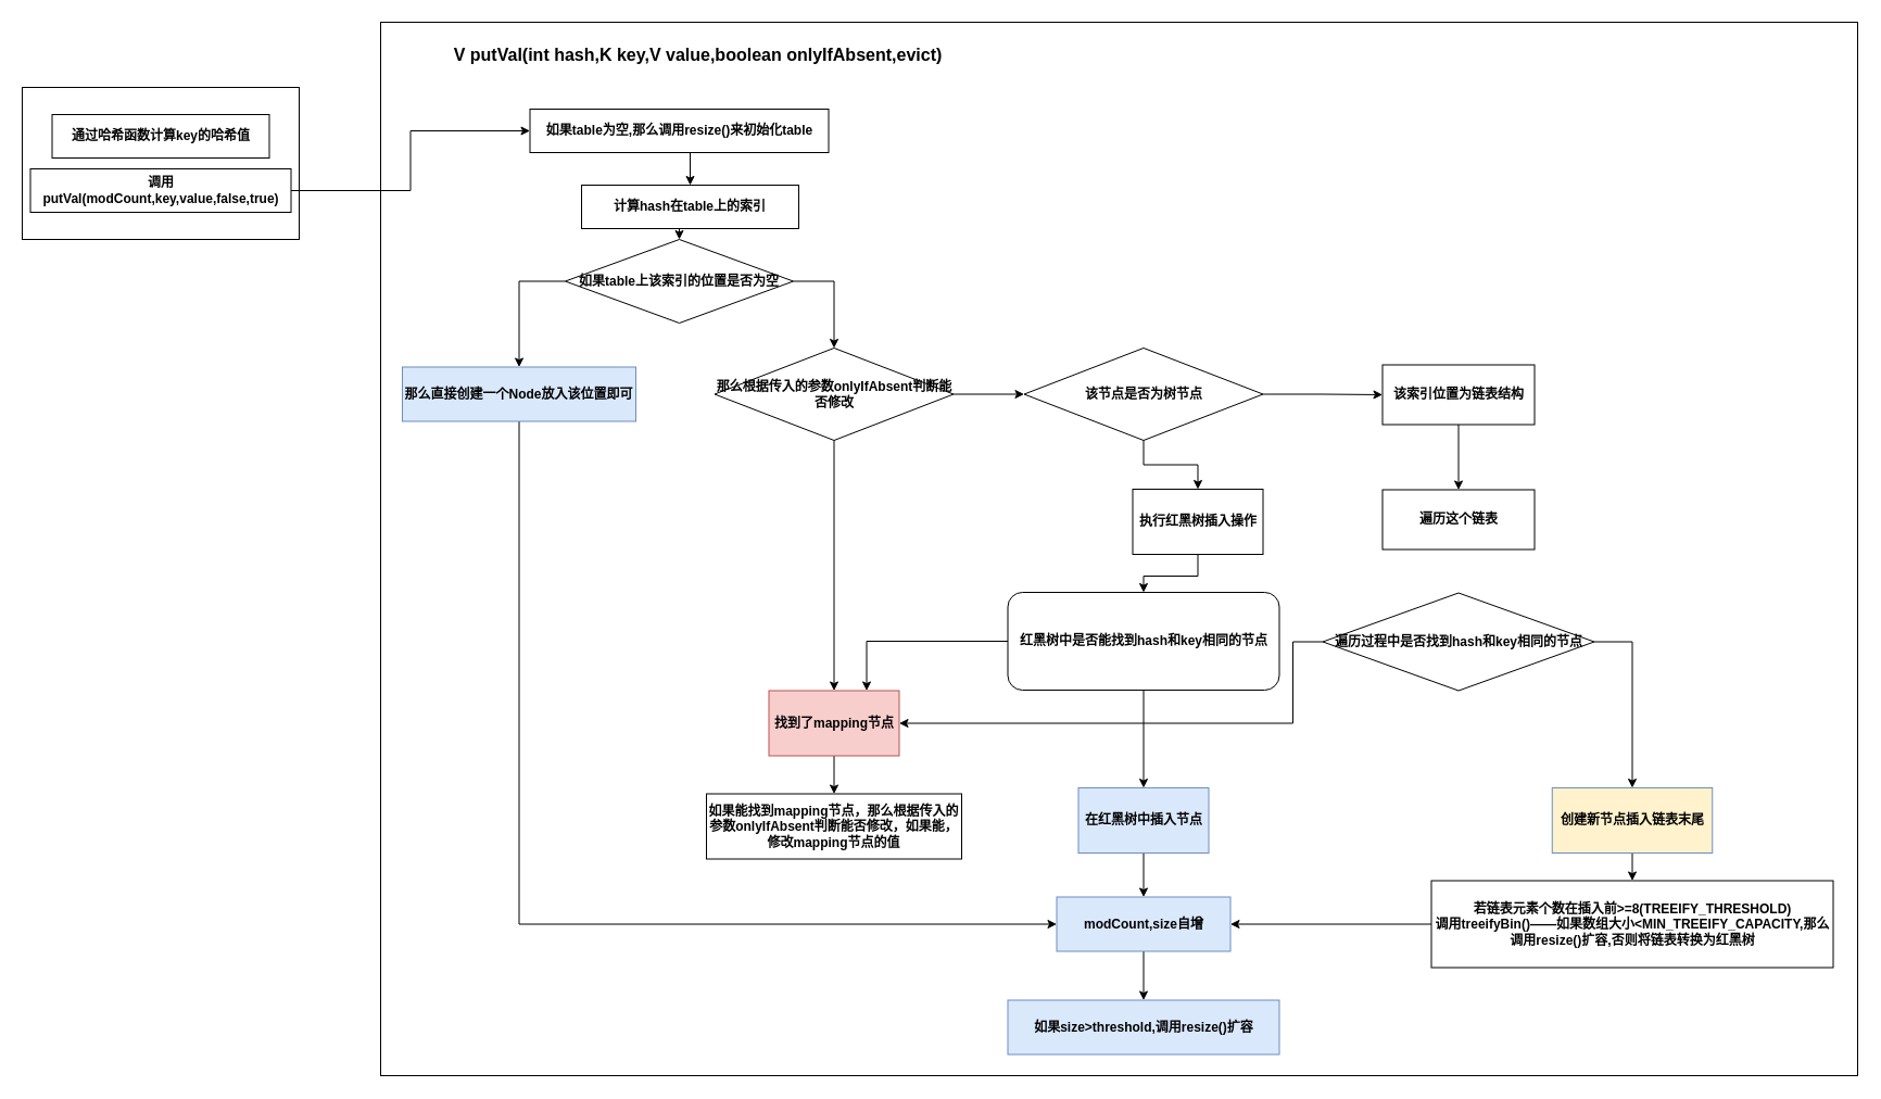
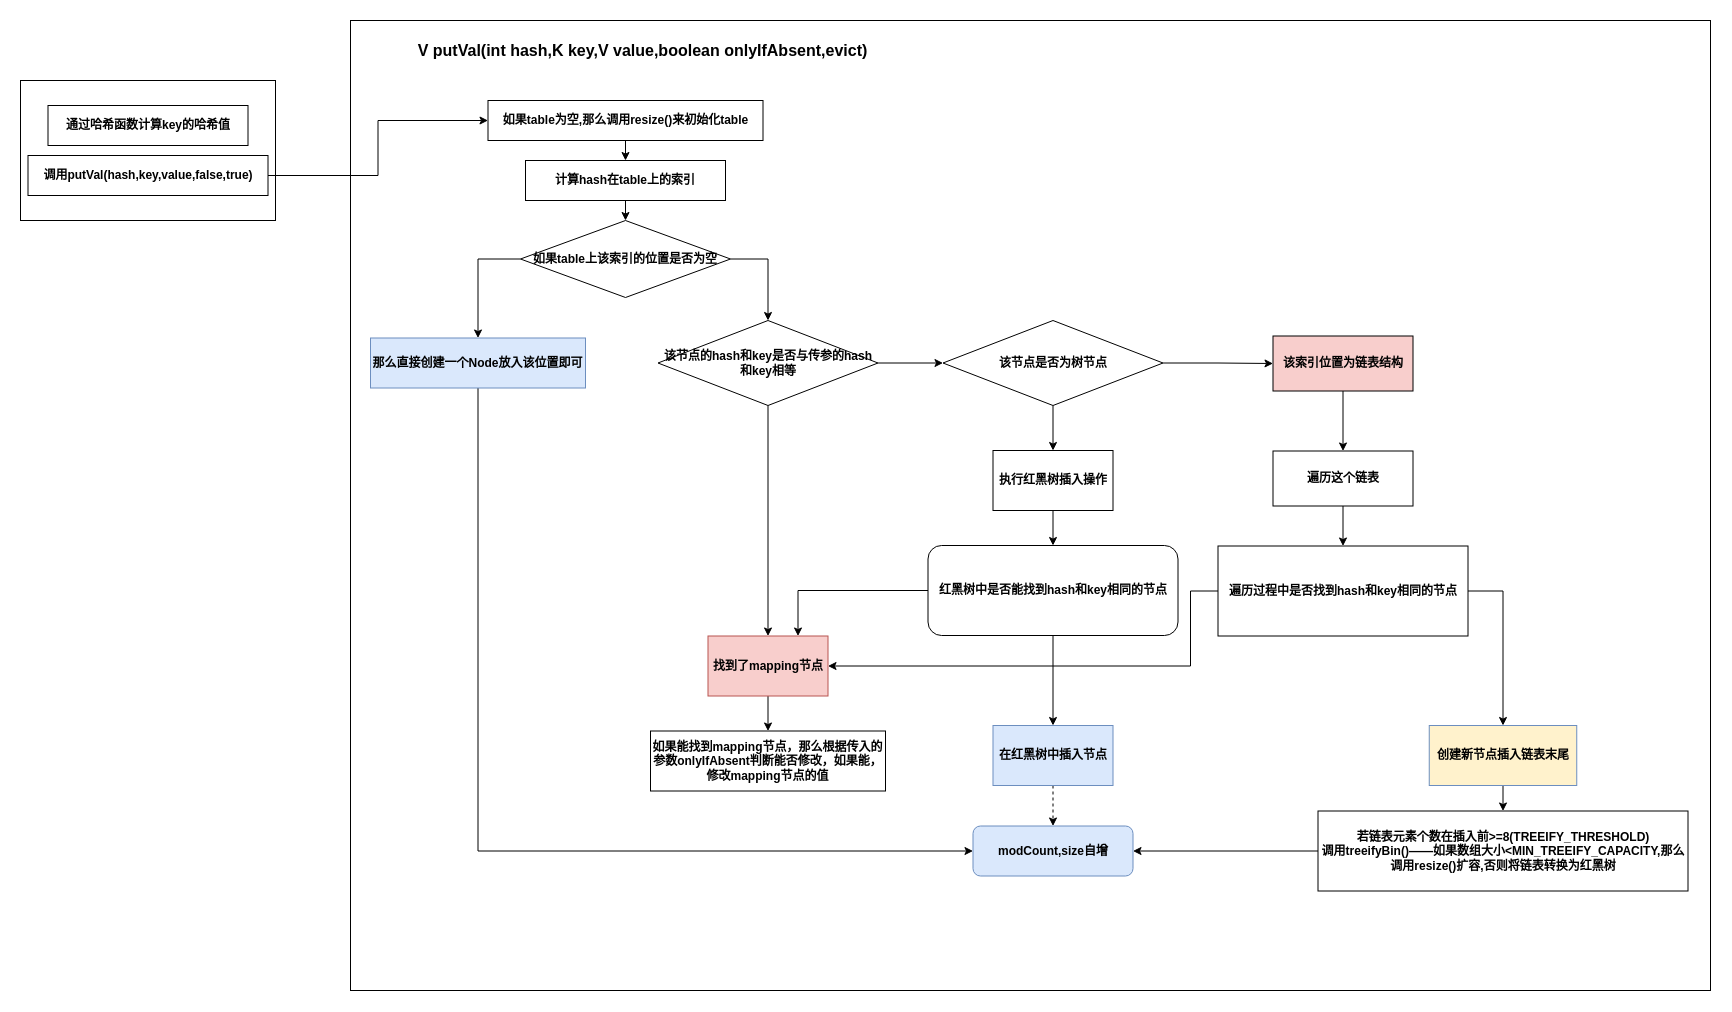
- <mxCell id="6" value="&lt;b&gt;调用putVal(modCount,key,value,false,true)&lt;/b&gt;" style="rounded=0;whiteSpace=wrap;html=1;" vertex="1" parent="1"><mxGeometry x="27.5" y="155" width="240" height="40" as="geometry" /></mxCell>
+ <mxCell id="6" value="&lt;b&gt;调用putVal(hash,key,value,false,true)&lt;/b&gt;" style="rounded=0;whiteSpace=wrap;html=1;" vertex="1" parent="1"><mxGeometry x="27.5" y="155" width="240" height="40" as="geometry" /></mxCell>
- <mxCell id="11" value="&lt;b&gt;计算hash在table上的索引&lt;/b&gt;" style="rounded=0;whiteSpace=wrap;html=1;" vertex="1" parent="1"><mxGeometry x="535" y="170" width="200" height="40" as="geometry" /></mxCell>
+ <mxCell id="11" value="&lt;b&gt;计算hash在table上的索引&lt;/b&gt;" style="rounded=0;whiteSpace=wrap;html=1;" vertex="1" parent="1"><mxGeometry x="525" y="160" width="200" height="40" as="geometry" /></mxCell>
- <mxCell id="19" value="&lt;b&gt;那么根据传入的参数onlyIfAbsent判断能否修改&lt;/b&gt;" style="rhombus;whiteSpace=wrap;html=1;" vertex="1" parent="1"><mxGeometry x="657.5" y="320" width="220" height="85" as="geometry" /></mxCell>
+ <mxCell id="19" value="&lt;b&gt;该节点的hash和key是否与传参的hash和key相等&lt;/b&gt;" style="rhombus;whiteSpace=wrap;html=1;" vertex="1" parent="1"><mxGeometry x="657.5" y="320" width="220" height="85" as="geometry" /></mxCell>
- <mxCell id="26" value="&lt;b&gt;该索引位置为链表结构&lt;/b&gt;" style="rounded=0;whiteSpace=wrap;html=1;" vertex="1" parent="1"><mxGeometry x="1272.5" y="335.5" width="140" height="55" as="geometry" /></mxCell>
+ <mxCell id="26" value="&lt;b&gt;该索引位置为链表结构&lt;/b&gt;" style="rounded=0;whiteSpace=wrap;html=1;fillColor=#f8cecc;" vertex="1" parent="1"><mxGeometry x="1272.5" y="335.5" width="140" height="55" as="geometry" /></mxCell>
- <mxCell id="34" value="&lt;b&gt;执行红黑树插入操作&lt;/b&gt;" style="rounded=0;whiteSpace=wrap;html=1;" vertex="1" parent="1"><mxGeometry x="1042.5" y="450" width="120" height="60" as="geometry" /></mxCell>
+ <mxCell id="34" value="&lt;b&gt;执行红黑树插入操作&lt;/b&gt;" style="rounded=0;whiteSpace=wrap;html=1;" vertex="1" parent="1"><mxGeometry x="992.5" y="450" width="120" height="60" as="geometry" /></mxCell>
+ <mxCell id="27" style="edgeStyle=orthogonalEdgeStyle;rounded=0;orthogonalLoop=1;jettySize=auto;html=1;exitX=0.5;exitY=1;exitDx=0;exitDy=0;entryX=0.5;entryY=0;entryDx=0;entryDy=0;" edge="1" parent="1" source="28" target="30"><mxGeometry relative="1" as="geometry" /></mxCell>
- <mxCell id="30" value="&lt;b&gt;遍历过程中是否找到hash和key相同的节点&lt;/b&gt;" style="rhombus;whiteSpace=wrap;html=1;" vertex="1" parent="1"><mxGeometry x="1217.5" y="545.5" width="250" height="90" as="geometry" /></mxCell>
+ <mxCell id="30" value="&lt;b&gt;遍历过程中是否找到hash和key相同的节点&lt;/b&gt;" style="whiteSpace=wrap;html=1;rounded=0;" vertex="1" parent="1"><mxGeometry x="1217.5" y="545.5" width="250" height="90" as="geometry" /></mxCell>
- <mxCell id="41" style="edgeStyle=orthogonalEdgeStyle;rounded=0;orthogonalLoop=1;jettySize=auto;html=1;exitX=0.5;exitY=1;exitDx=0;exitDy=0;entryX=0.5;entryY=0;entryDx=0;entryDy=0;" edge="1" parent="1" source="42" target="44"><mxGeometry relative="1" as="geometry" /></mxCell>
+ <mxCell id="41" style="edgeStyle=orthogonalEdgeStyle;rounded=0;orthogonalLoop=1;jettySize=auto;html=1;exitX=0.5;exitY=1;exitDx=0;exitDy=0;entryX=0.5;entryY=0;entryDx=0;entryDy=0;dashed=1;" edge="1" parent="1" source="42" target="44"><mxGeometry relative="1" as="geometry" /></mxCell>
- <mxCell id="44" value="&lt;b&gt;modCount,size自增&lt;/b&gt;" style="rounded=0;whiteSpace=wrap;html=1;fillColor=#dae8fc;strokeColor=#6c8ebf;" vertex="1" parent="1"><mxGeometry x="972.5" y="825.5" width="160" height="50" as="geometry" /></mxCell>
+ <mxCell id="44" value="&lt;b&gt;modCount,size自增&lt;/b&gt;" style="whiteSpace=wrap;html=1;fillColor=#dae8fc;strokeColor=#6c8ebf;rounded=1;" vertex="1" parent="1"><mxGeometry x="972.5" y="825.5" width="160" height="50" as="geometry" /></mxCell>
- <mxCell id="43" style="edgeStyle=orthogonalEdgeStyle;rounded=0;orthogonalLoop=1;jettySize=auto;html=1;exitX=0.5;exitY=1;exitDx=0;exitDy=0;entryX=0.5;entryY=0;entryDx=0;entryDy=0;" edge="1" parent="1" source="44" target="45"><mxGeometry relative="1" as="geometry" /></mxCell>
- <mxCell id="45" value="&lt;b&gt;如果size&amp;gt;threshold,调用resize()扩容&lt;/b&gt;" style="rounded=0;whiteSpace=wrap;html=1;fillColor=#dae8fc;strokeColor=#6c8ebf;" vertex="1" parent="1"><mxGeometry x="927.5" y="920.5" width="250" height="50" as="geometry" /></mxCell>
